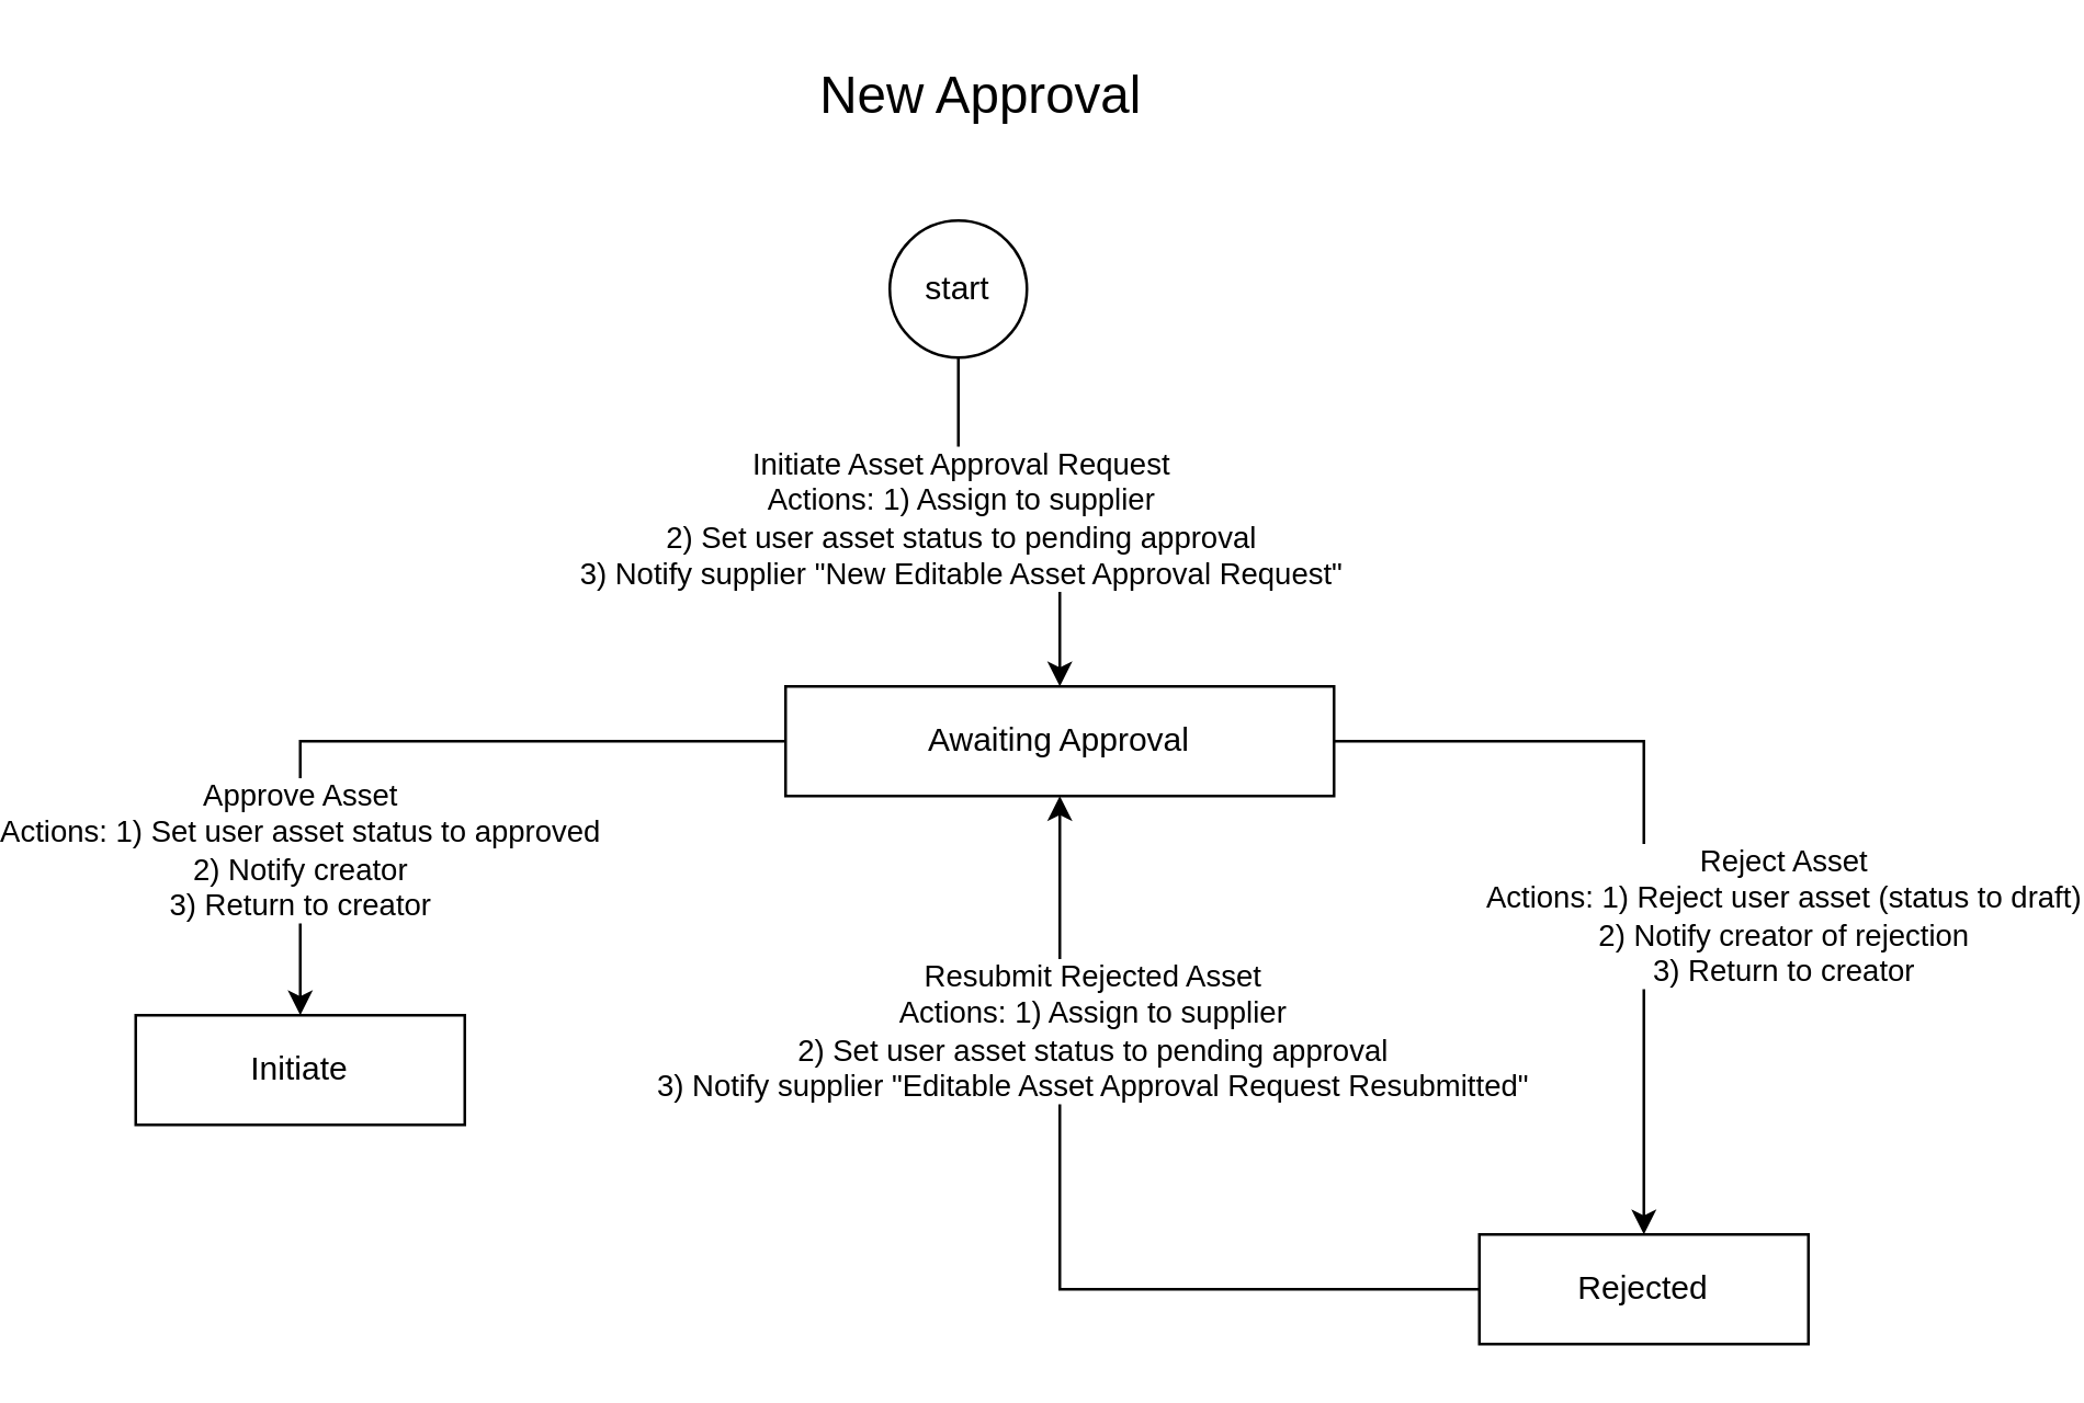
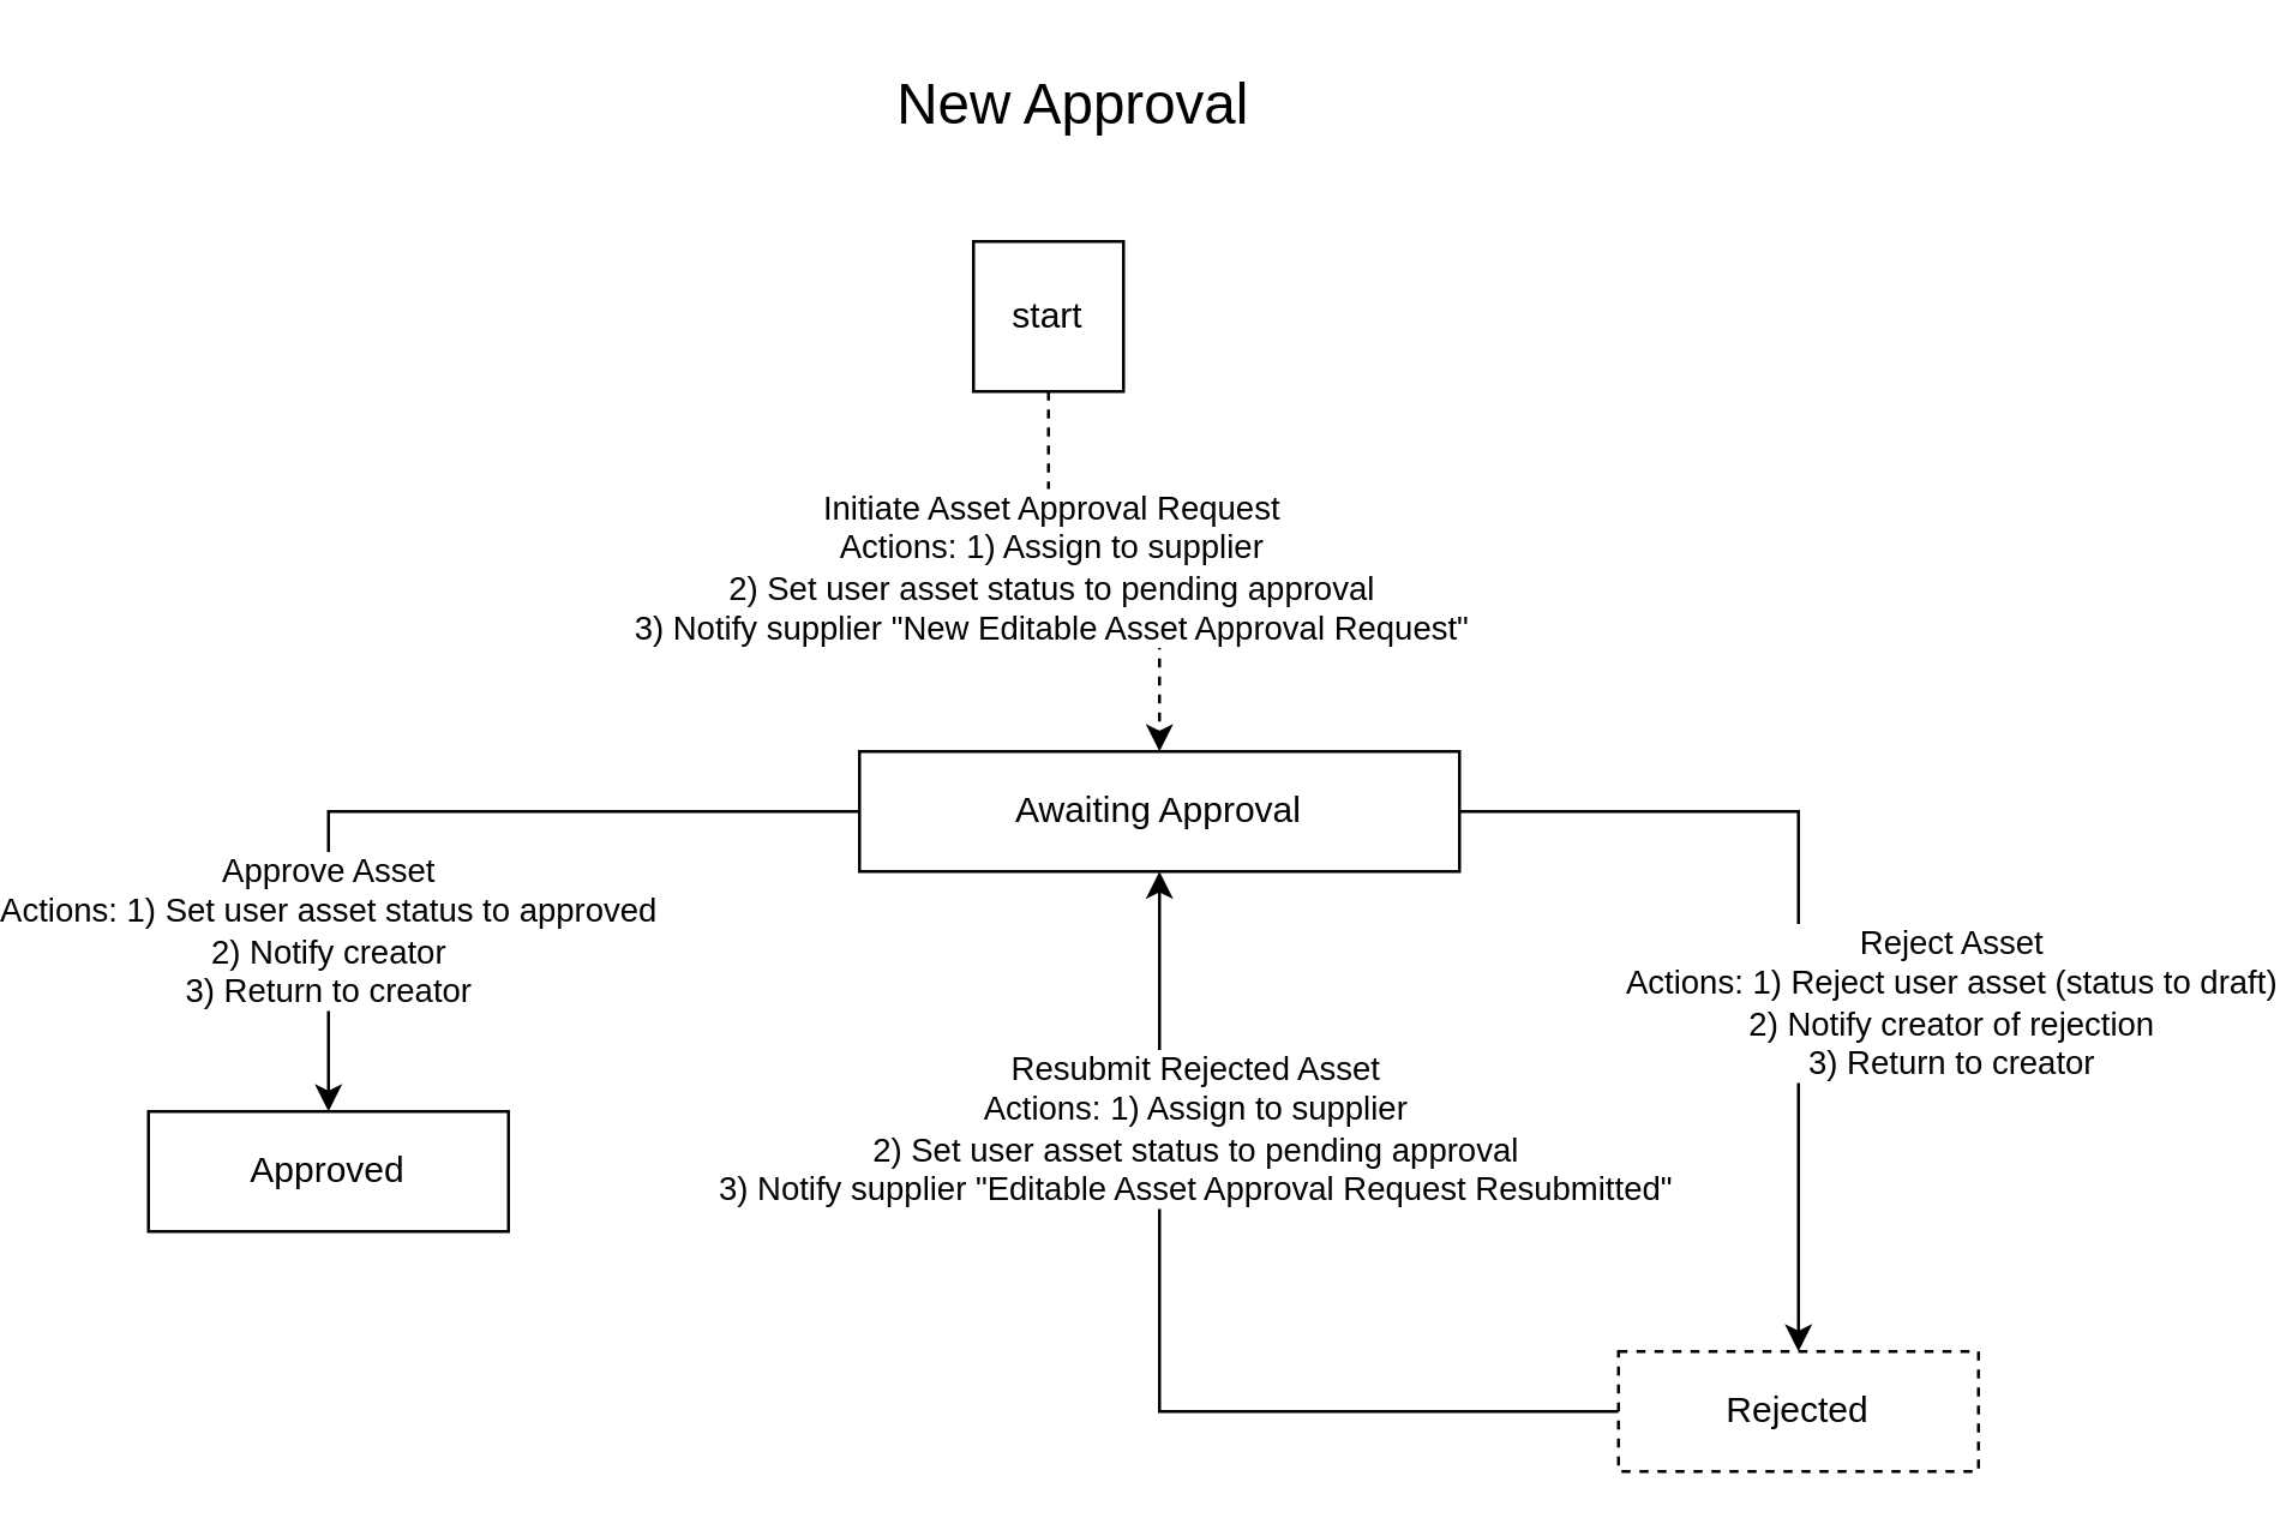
- <mxCell id="5" value="start" style="ellipse;whiteSpace=wrap;html=1;" vertex="1" parent="1"><mxGeometry x="295" y="80" width="50" height="50" as="geometry" /></mxCell>
+ <mxCell id="5" value="start" style="whiteSpace=wrap;html=1;rounded=0;" vertex="1" parent="1"><mxGeometry x="295" y="80" width="50" height="50" as="geometry" /></mxCell>
- <mxCell id="3" style="edgeStyle=orthogonalEdgeStyle;rounded=0;orthogonalLoop=1;jettySize=auto;html=1;exitX=0.5;exitY=1;exitDx=0;exitDy=0;entryX=0.5;entryY=0;entryDx=0;entryDy=0;" edge="1" parent="1" source="5" target="9"><mxGeometry relative="1" as="geometry" /></mxCell>
+ <mxCell id="3" style="edgeStyle=orthogonalEdgeStyle;rounded=0;orthogonalLoop=1;jettySize=auto;html=1;exitX=0.5;exitY=1;exitDx=0;exitDy=0;entryX=0.5;entryY=0;entryDx=0;entryDy=0;dashed=1;" edge="1" parent="1" source="5" target="9"><mxGeometry relative="1" as="geometry" /></mxCell>
- <mxCell id="10" value="Initiate" style="rounded=0;whiteSpace=wrap;html=1;" vertex="1" parent="1"><mxGeometry x="20" y="370" width="120" height="40" as="geometry" /></mxCell>
+ <mxCell id="10" value="Approved" style="rounded=0;whiteSpace=wrap;html=1;" vertex="1" parent="1"><mxGeometry x="20" y="370" width="120" height="40" as="geometry" /></mxCell>
- <mxCell id="13" value="Rejected" style="rounded=0;whiteSpace=wrap;html=1;" vertex="1" parent="1"><mxGeometry x="510" y="450" width="120" height="40" as="geometry" /></mxCell>
+ <mxCell id="13" value="Rejected" style="rounded=0;whiteSpace=wrap;html=1;dashed=1;" vertex="1" parent="1"><mxGeometry x="510" y="450" width="120" height="40" as="geometry" /></mxCell>
